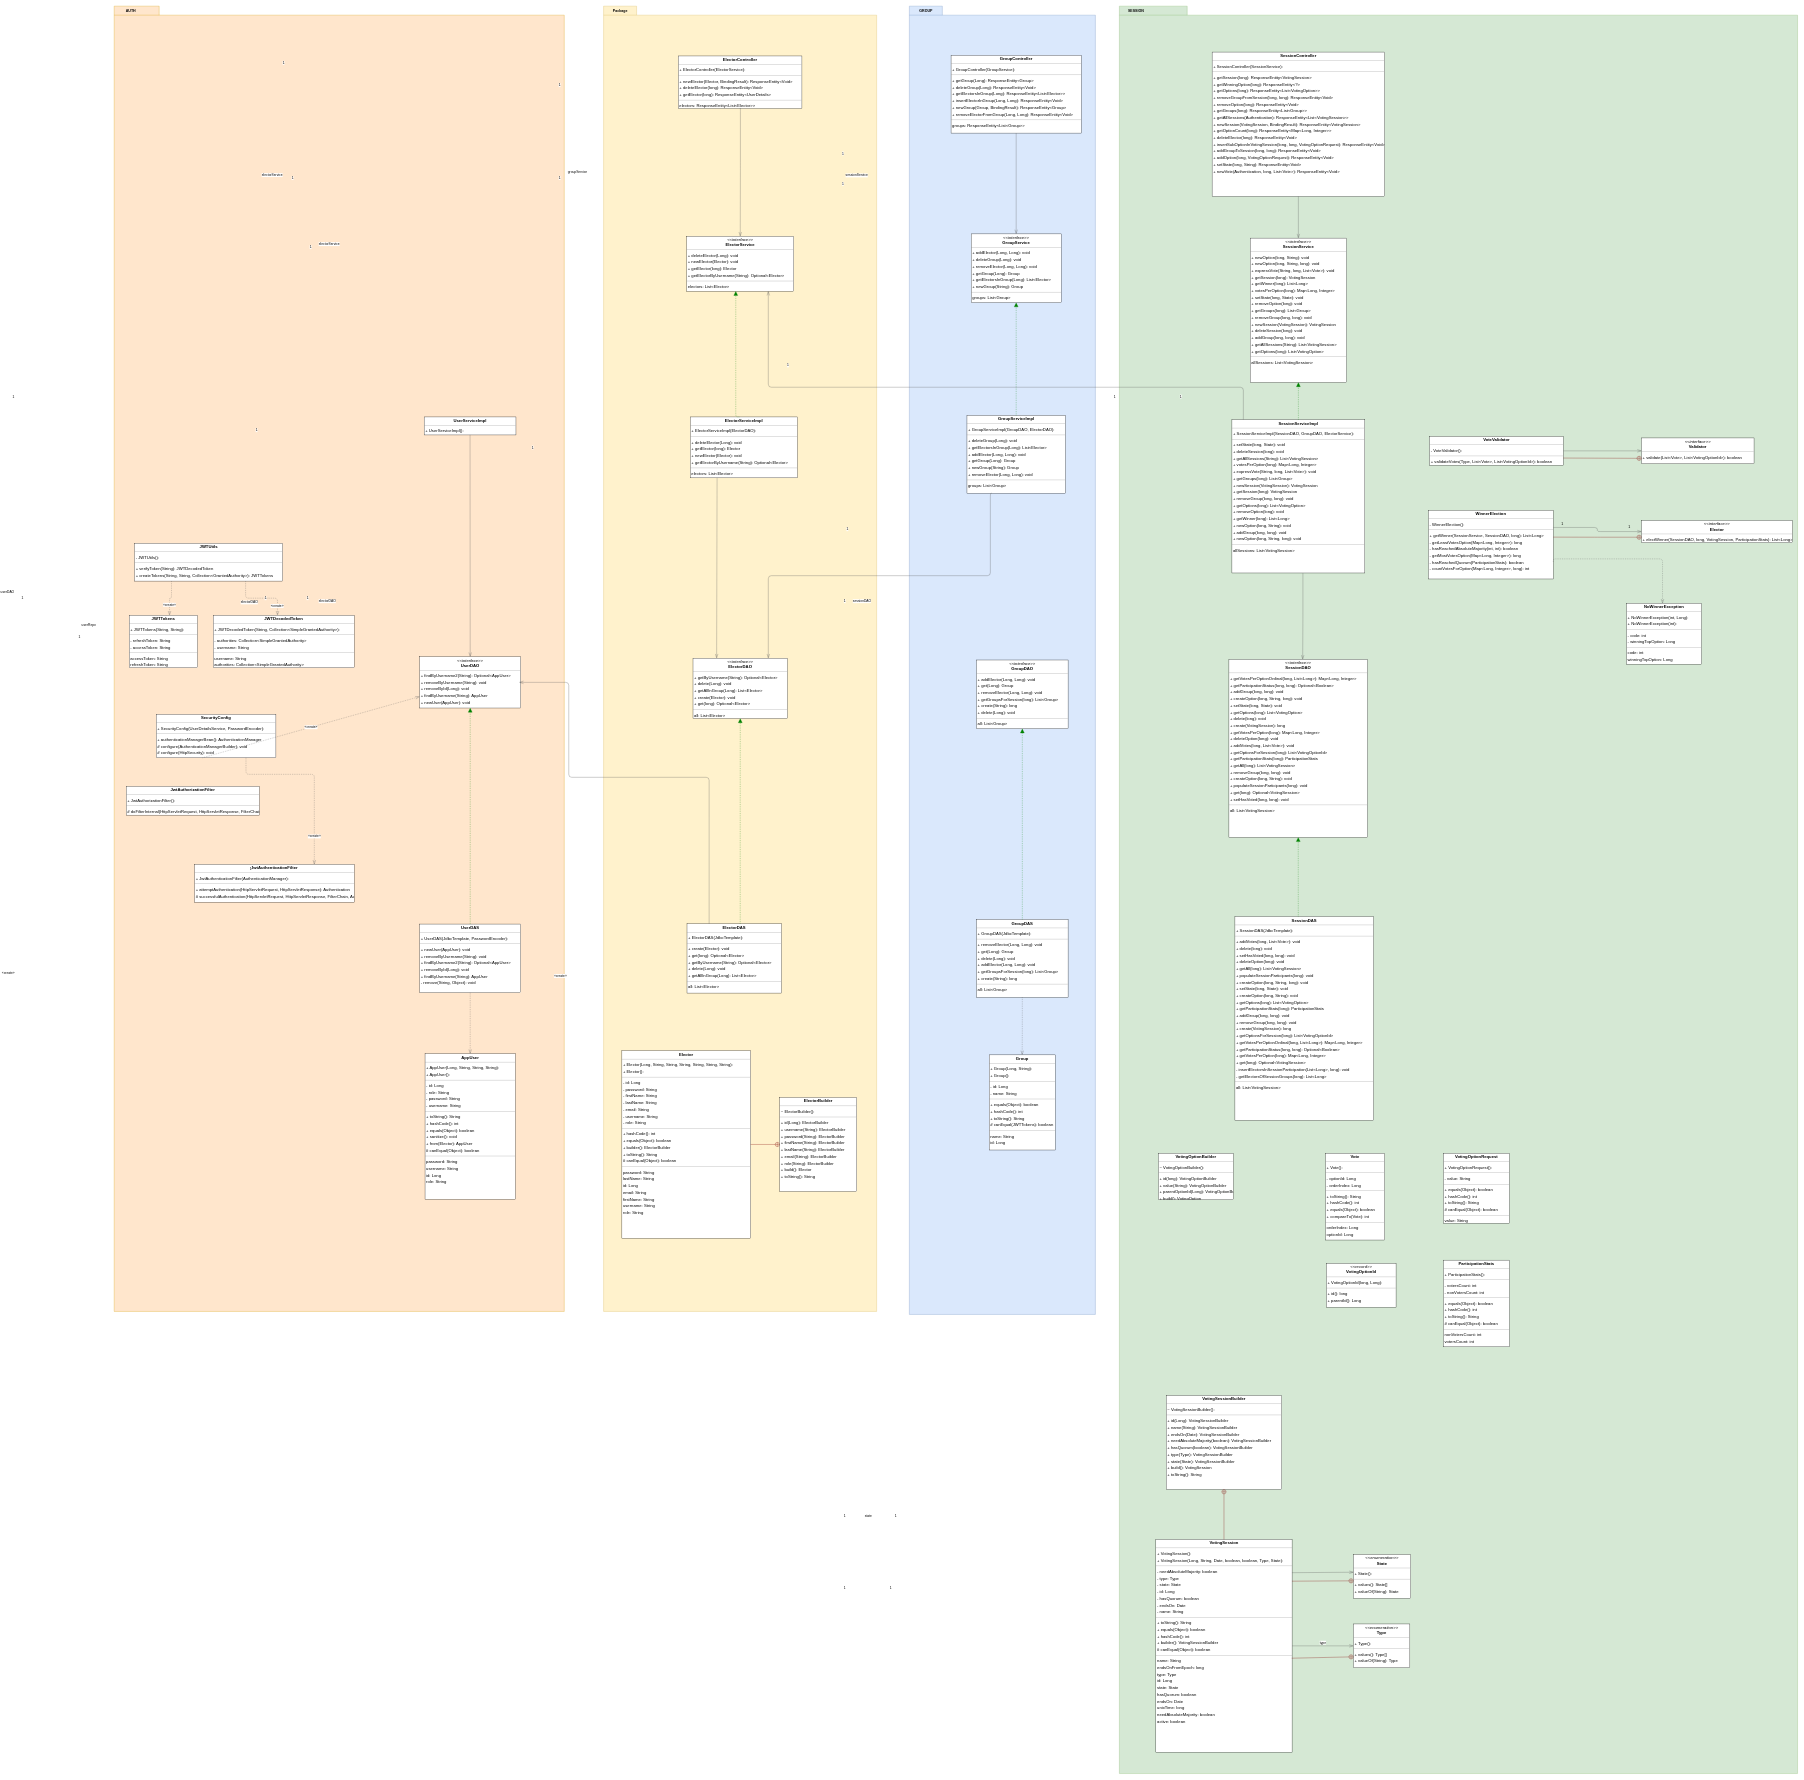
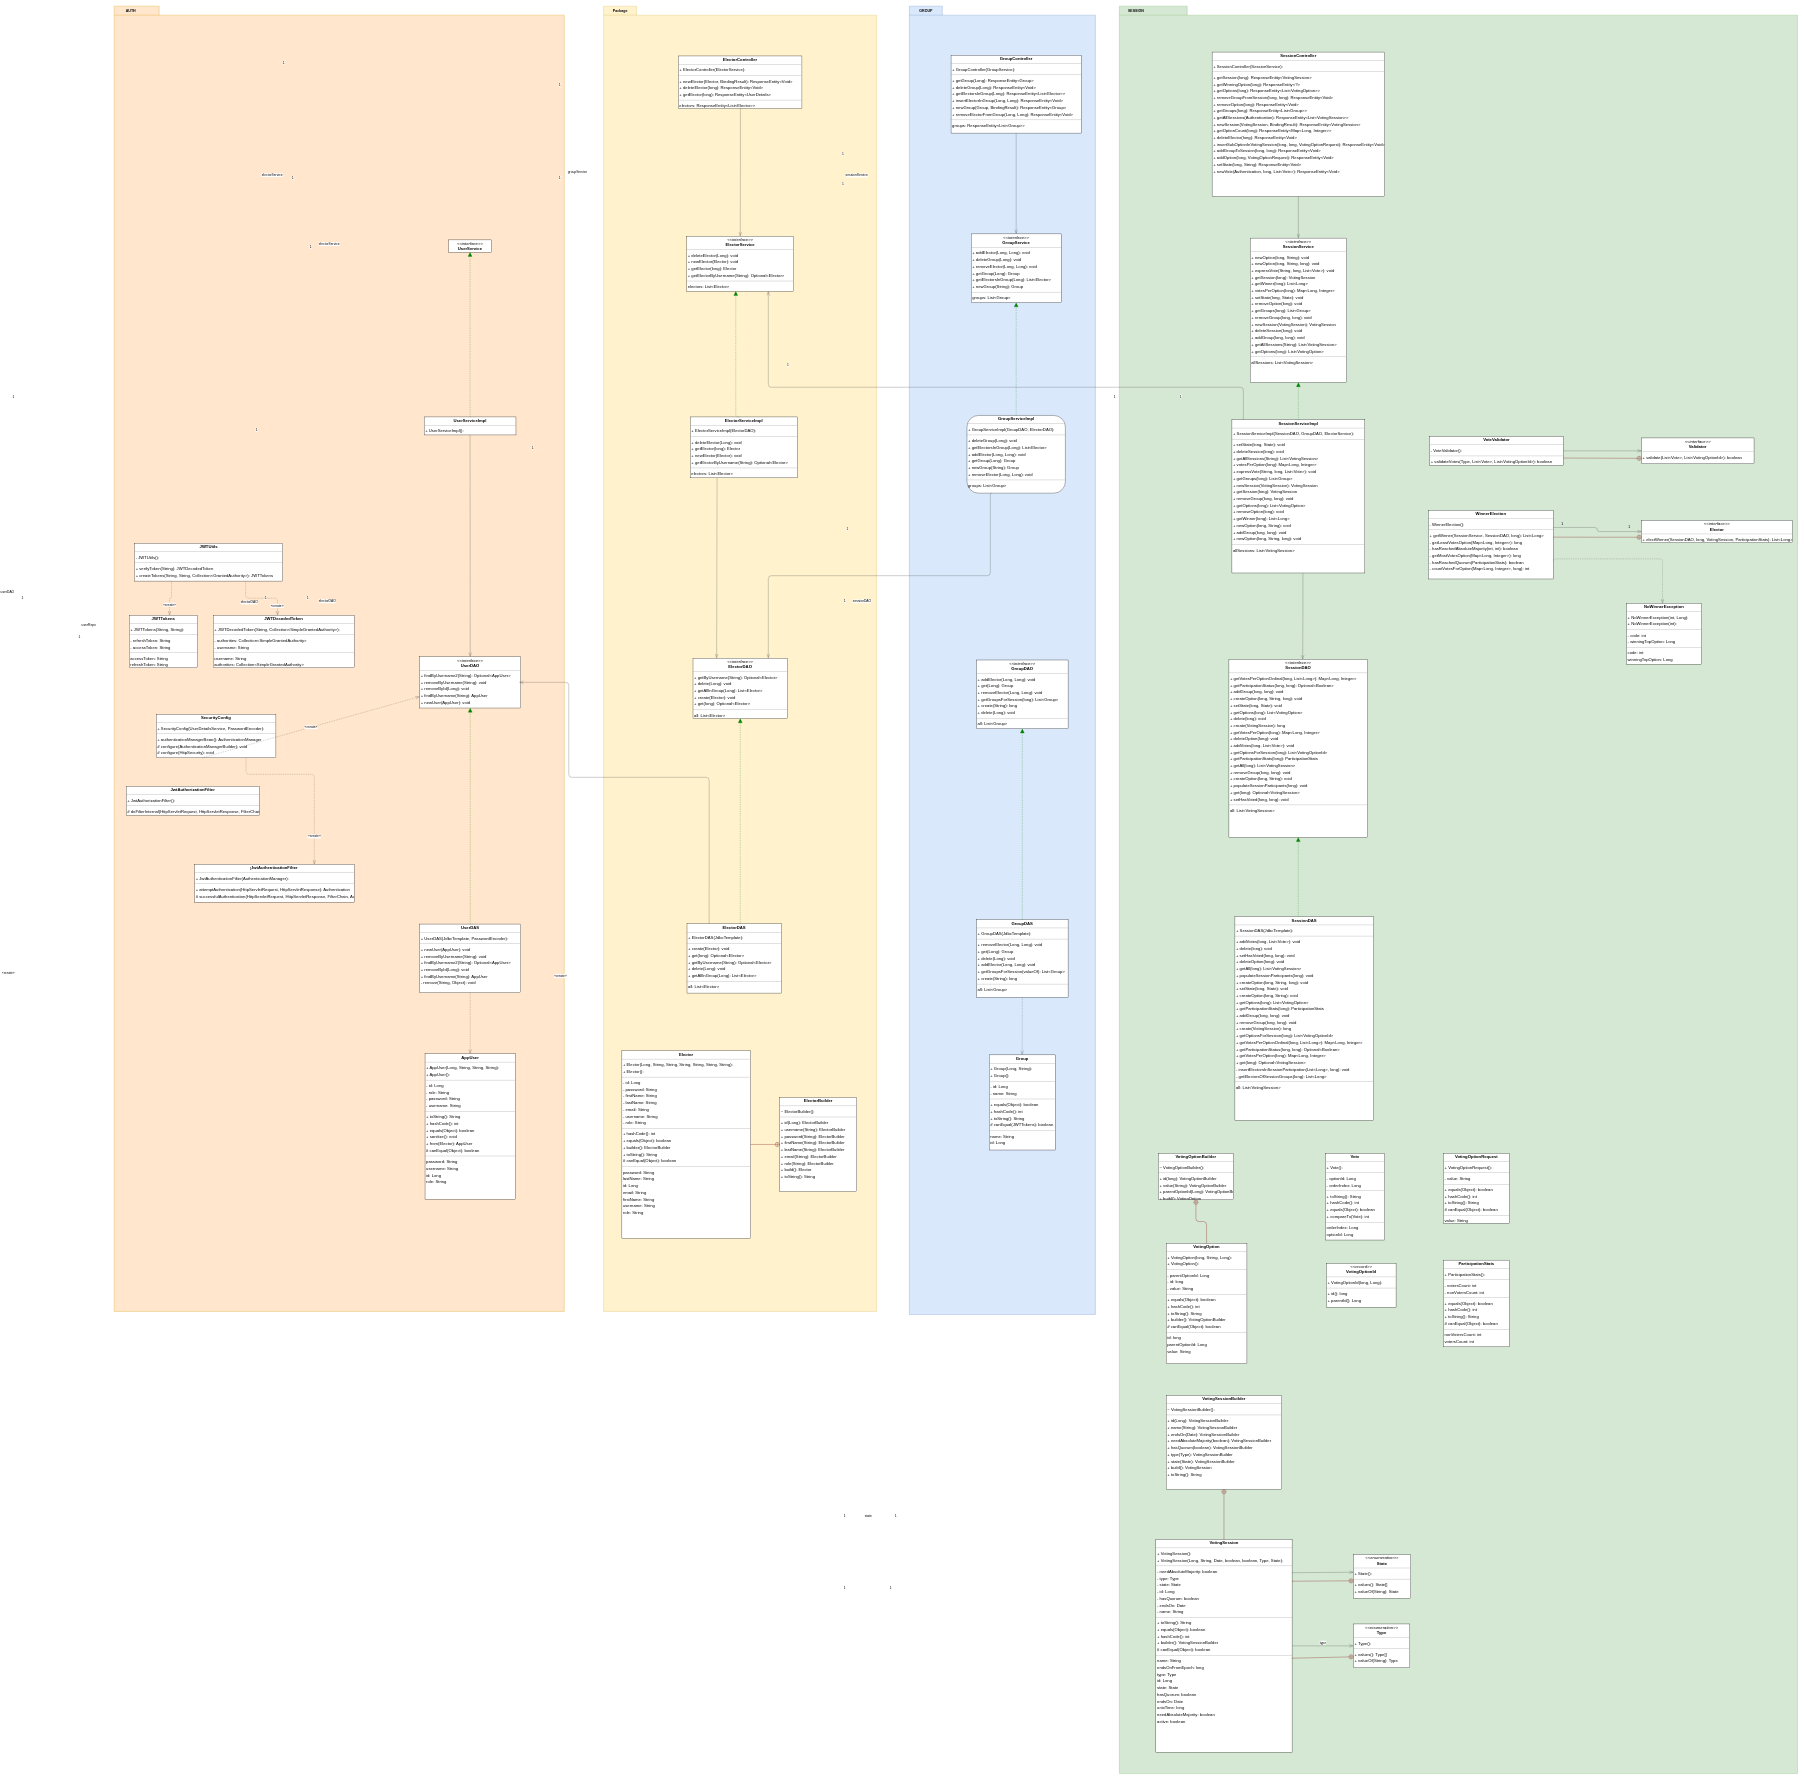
+ <mxCell id="55" value="&lt;p style=&quot;margin:0px;margin-top:4px;text-align:center;&quot;&gt;&lt;i&gt;&amp;lt;&amp;lt;interface&amp;gt;&amp;gt;&lt;/i&gt;&lt;br/&gt;&lt;b&gt;UserService&lt;/b&gt;&lt;/p&gt;&lt;hr size=&quot;1&quot;/&gt;" style="verticalAlign=top;align=left;overflow=fill;fontSize=14;fontFamily=Helvetica;html=1;rounded=0;shadow=0;comic=0;labelBackgroundColor=none;strokeWidth=1;" parent="1" vertex="1"><mxGeometry x="1135" y="799" width="142" height="41" as="geometry" /></mxCell>
+ <mxCell id="116" value="" style="html=1;rounded=1;edgeStyle=orthogonalEdgeStyle;dashed=1;startArrow=none;endArrow=block;endSize=12;strokeColor=#008200;exitX=0.500;exitY=0.000;exitDx=0;exitDy=0;entryX=0.500;entryY=1.001;entryDx=0;entryDy=0;" parent="1" source="56" target="55" edge="1"><mxGeometry width="50" height="50" relative="1" as="geometry"><Array as="points" /></mxGeometry></mxCell>
- <mxCell id="44" value="&lt;p style=&quot;margin:0px;margin-top:4px;text-align:center;&quot;&gt;&lt;b&gt;GroupServiceImpl&lt;/b&gt;&lt;/p&gt;&lt;hr size=&quot;1&quot;/&gt;&lt;p style=&quot;margin:0 0 0 4px;line-height:1.6;&quot;&gt;+ GroupServiceImpl(GroupDAO, ElectorDAO): &lt;/p&gt;&lt;hr size=&quot;1&quot;/&gt;&lt;p style=&quot;margin:0 0 0 4px;line-height:1.6;&quot;&gt;+ deleteGroup(Long): void&lt;br/&gt;+ getElectorsInGroup(Long): List&amp;lt;Elector&amp;gt;&lt;br/&gt;+ addElector(Long, Long): void&lt;br/&gt;+ getGroup(Long): Group&lt;br/&gt;+ newGroup(String): Group&lt;br/&gt;+ removeElector(Long, Long): void&lt;/p&gt;&lt;hr size=&quot;1&quot;/&gt;&lt;p style=&quot;margin:0 0 0 4px;line-height:1.6;&quot;&gt; groups: List&amp;lt;Group&amp;gt;&lt;/p&gt;" style="verticalAlign=top;align=left;overflow=fill;fontSize=14;fontFamily=Helvetica;html=1;rounded=0;shadow=0;comic=0;labelBackgroundColor=none;strokeWidth=1;" parent="1" vertex="1"><mxGeometry x="2862" y="1384" width="328" height="259" as="geometry" /></mxCell>
+ <mxCell id="44" value="&lt;p style=&quot;margin:0px;margin-top:4px;text-align:center;&quot;&gt;&lt;b&gt;GroupServiceImpl&lt;/b&gt;&lt;/p&gt;&lt;hr size=&quot;1&quot;/&gt;&lt;p style=&quot;margin:0 0 0 4px;line-height:1.6;&quot;&gt;+ GroupServiceImpl(GroupDAO, ElectorDAO): &lt;/p&gt;&lt;hr size=&quot;1&quot;/&gt;&lt;p style=&quot;margin:0 0 0 4px;line-height:1.6;&quot;&gt;+ deleteGroup(Long): void&lt;br/&gt;+ getElectorsInGroup(Long): List&amp;lt;Elector&amp;gt;&lt;br/&gt;+ addElector(Long, Long): void&lt;br/&gt;+ getGroup(Long): Group&lt;br/&gt;+ newGroup(String): Group&lt;br/&gt;+ removeElector(Long, Long): void&lt;/p&gt;&lt;hr size=&quot;1&quot;/&gt;&lt;p style=&quot;margin:0 0 0 4px;line-height:1.6;&quot;&gt; groups: List&amp;lt;Group&amp;gt;&lt;/p&gt;" style="verticalAlign=top;align=left;overflow=fill;fontSize=14;fontFamily=Helvetica;html=1;shadow=0;comic=0;labelBackgroundColor=none;strokeWidth=1;rounded=1;" parent="1" vertex="1"><mxGeometry x="2862" y="1384" width="328" height="259" as="geometry" /></mxCell>
- <mxCell id="42" value="&lt;p style=&quot;margin:0px;margin-top:4px;text-align:center;&quot;&gt;&lt;b&gt;GroupDAS&lt;/b&gt;&lt;/p&gt;&lt;hr size=&quot;1&quot;/&gt;&lt;p style=&quot;margin:0 0 0 4px;line-height:1.6;&quot;&gt;+ GroupDAS(JdbcTemplate): &lt;/p&gt;&lt;hr size=&quot;1&quot;/&gt;&lt;p style=&quot;margin:0 0 0 4px;line-height:1.6;&quot;&gt;+ removeElector(Long, Long): void&lt;br/&gt;+ get(Long): Group&lt;br/&gt;+ delete(Long): void&lt;br/&gt;+ addElector(Long, Long): void&lt;br/&gt;+ getGroupsForSession(long): List&amp;lt;Group&amp;gt;&lt;br/&gt;+ create(String): long&lt;/p&gt;&lt;hr size=&quot;1&quot;/&gt;&lt;p style=&quot;margin:0 0 0 4px;line-height:1.6;&quot;&gt; all: List&amp;lt;Group&amp;gt;&lt;/p&gt;" style="verticalAlign=top;align=left;overflow=fill;fontSize=14;fontFamily=Helvetica;html=1;rounded=0;shadow=0;comic=0;labelBackgroundColor=none;strokeWidth=1;" parent="1" vertex="1"><mxGeometry x="2894" y="3064" width="305" height="259" as="geometry" /></mxCell>
+ <mxCell id="42" value="&lt;p style=&quot;margin:0px;margin-top:4px;text-align:center;&quot;&gt;&lt;b&gt;GroupDAS&lt;/b&gt;&lt;/p&gt;&lt;hr size=&quot;1&quot;/&gt;&lt;p style=&quot;margin:0 0 0 4px;line-height:1.6;&quot;&gt;+ GroupDAS(JdbcTemplate): &lt;/p&gt;&lt;hr size=&quot;1&quot;/&gt;&lt;p style=&quot;margin:0 0 0 4px;line-height:1.6;&quot;&gt;+ removeElector(Long, Long): void&lt;br/&gt;+ get(Long): Group&lt;br/&gt;+ delete(Long): void&lt;br/&gt;+ addElector(Long, Long): void&lt;br/&gt;+ getGroupsForSession(valueOf): List&amp;lt;Group&amp;gt;&lt;br/&gt;+ create(String): long&lt;/p&gt;&lt;hr size=&quot;1&quot;/&gt;&lt;p style=&quot;margin:0 0 0 4px;line-height:1.6;&quot;&gt; all: List&amp;lt;Group&amp;gt;&lt;/p&gt;" style="verticalAlign=top;align=left;overflow=fill;fontSize=14;fontFamily=Helvetica;html=1;rounded=0;shadow=0;comic=0;labelBackgroundColor=none;strokeWidth=1;" parent="1" vertex="1"><mxGeometry x="2894" y="3064" width="305" height="259" as="geometry" /></mxCell>
+ <mxCell id="122" value="" style="html=1;rounded=1;edgeStyle=orthogonalEdgeStyle;dashed=0;startArrow=circlePlus;startFill=0;endArrow=none;strokeColor=#820000;exitX=0.500;exitY=1.000;exitDx=0;exitDy=0;entryX=0.500;entryY=0.000;entryDx=0;entryDy=0;" parent="1" source="61" target="60" edge="1"><mxGeometry width="50" height="50" relative="1" as="geometry"><Array as="points" /></mxGeometry></mxCell>
+ <mxCell id="60" value="&lt;p style=&quot;margin:0px;margin-top:4px;text-align:center;&quot;&gt;&lt;b&gt;VotingOption&lt;/b&gt;&lt;/p&gt;&lt;hr size=&quot;1&quot;/&gt;&lt;p style=&quot;margin:0 0 0 4px;line-height:1.6;&quot;&gt;+ VotingOption(long, String, Long): &lt;br/&gt;+ VotingOption(): &lt;/p&gt;&lt;hr size=&quot;1&quot;/&gt;&lt;p style=&quot;margin:0 0 0 4px;line-height:1.6;&quot;&gt;- parentOptionId: Long&lt;br/&gt;- id: long&lt;br/&gt;- value: String&lt;/p&gt;&lt;hr size=&quot;1&quot;/&gt;&lt;p style=&quot;margin:0 0 0 4px;line-height:1.6;&quot;&gt;+ equals(Object): boolean&lt;br/&gt;+ hashCode(): int&lt;br/&gt;+ toString(): String&lt;br/&gt;+ builder(): VotingOptionBuilder&lt;br/&gt;# canEqual(Object): boolean&lt;/p&gt;&lt;hr size=&quot;1&quot;/&gt;&lt;p style=&quot;margin:0 0 0 4px;line-height:1.6;&quot;&gt; id: long&lt;br/&gt; parentOptionId: Long&lt;br/&gt; value: String&lt;/p&gt;" style="verticalAlign=top;align=left;overflow=fill;fontSize=14;fontFamily=Helvetica;html=1;rounded=0;shadow=0;comic=0;labelBackgroundColor=none;strokeWidth=1;" parent="1" vertex="1"><mxGeometry x="3526" y="4143" width="269" height="401" as="geometry" /></mxCell>
